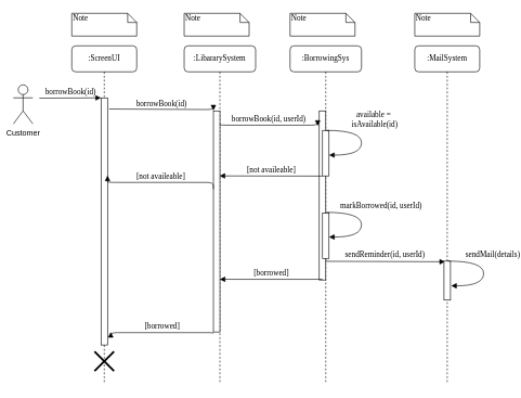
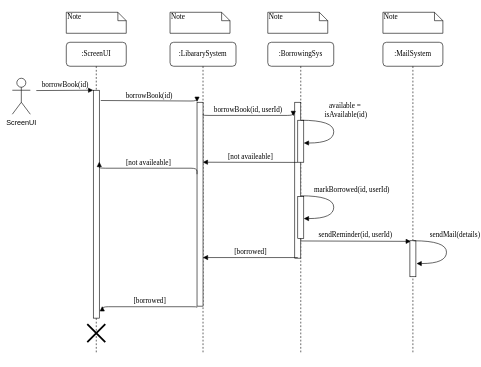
- <mxCell id="26" value="Customer" style="shape=umlActor;verticalLabelPosition=bottom;verticalAlign=top;html=1;outlineConnect=0;" vertex="1" parent="1"><mxGeometry x="20" y="130" width="30" height="60" as="geometry" /></mxCell>
+ <mxCell id="26" value="ScreenUI" style="shape=umlActor;verticalLabelPosition=bottom;verticalAlign=top;html=1;outlineConnect=0;" vertex="1" parent="1"><mxGeometry x="20" y="130" width="30" height="60" as="geometry" /></mxCell>
